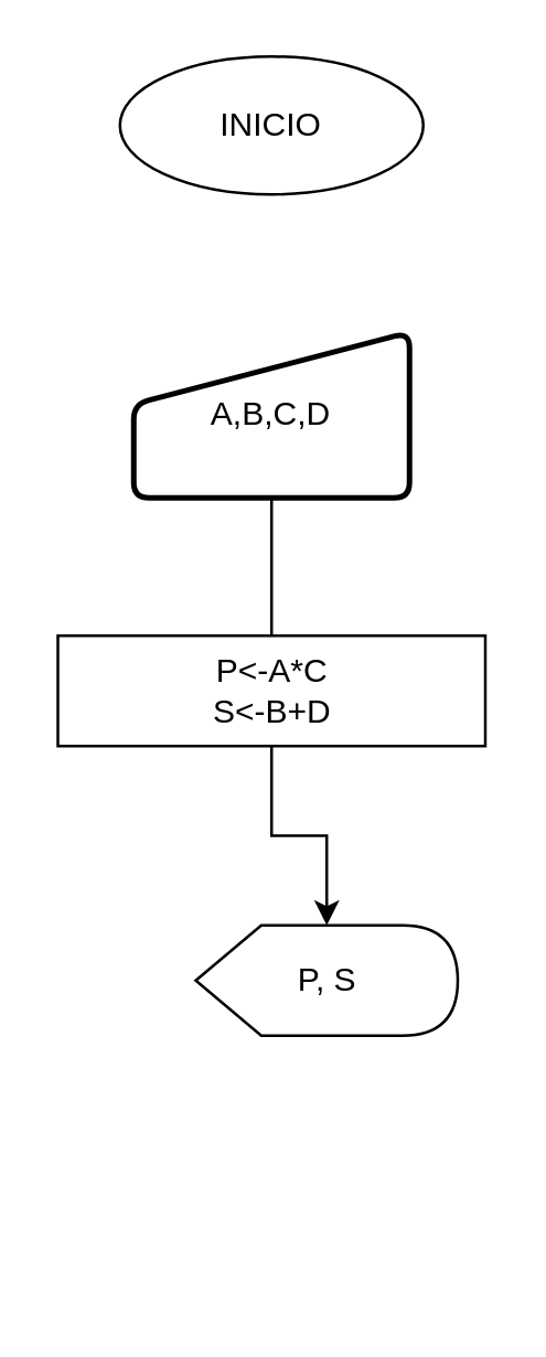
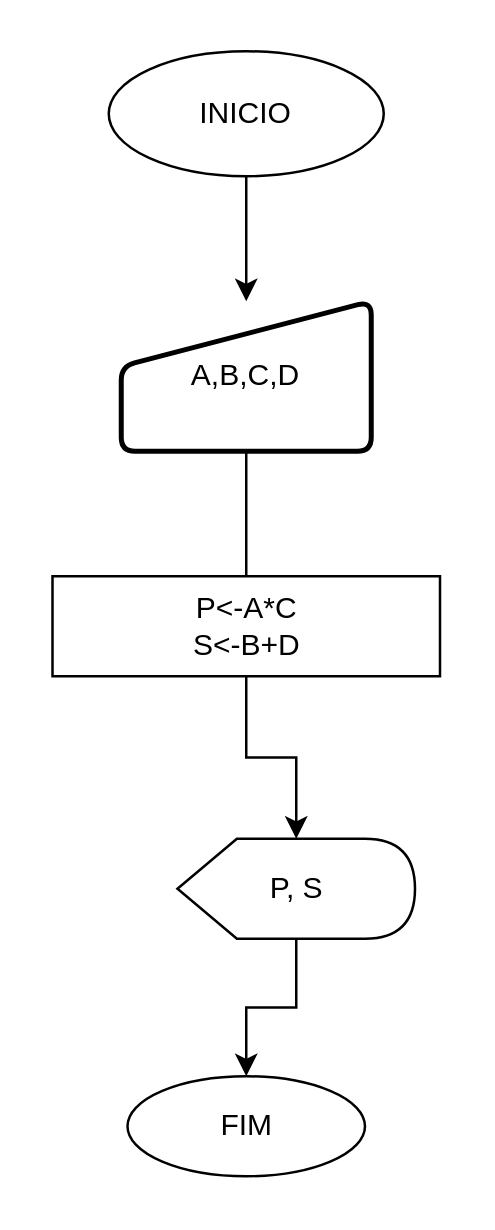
+ <mxCell id="2" value="" style="edgeStyle=orthogonalEdgeStyle;rounded=0;orthogonalLoop=1;jettySize=auto;html=1;" edge="1" parent="1" source="3" target="10"><mxGeometry relative="1" as="geometry" /></mxCell>
+ <mxCell id="6" value="" style="edgeStyle=orthogonalEdgeStyle;rounded=0;orthogonalLoop=1;jettySize=auto;html=1;" parent="1" source="7" target="8" edge="1"><mxGeometry relative="1" as="geometry" /></mxCell>
+ <mxCell id="8" value="FIM" style="ellipse;whiteSpace=wrap;html=1;" parent="1" vertex="1"><mxGeometry x="50.5" y="430" width="95" height="40" as="geometry" /></mxCell>
